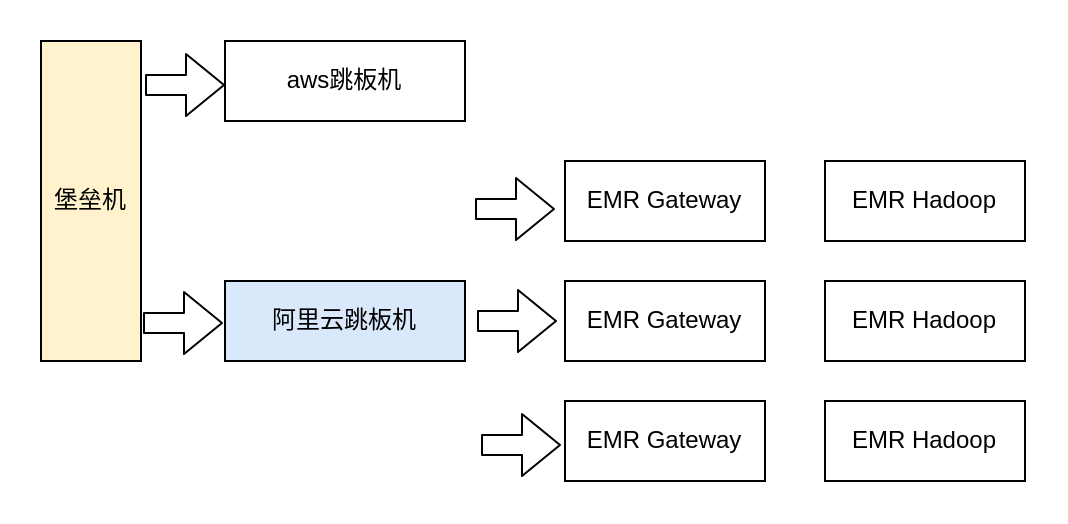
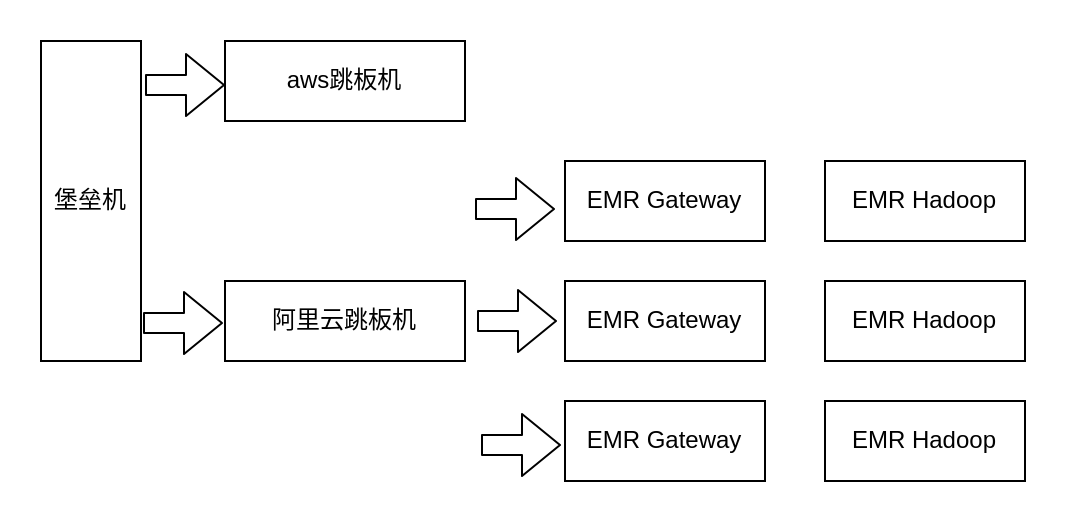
- <mxCell id="2" value="堡垒机" style="rounded=0;whiteSpace=wrap;html=1;fillColor=#fff2cc;" vertex="1" parent="1"><mxGeometry x="20" y="20" width="50" height="160" as="geometry" /></mxCell>
+ <mxCell id="2" value="堡垒机" style="rounded=0;whiteSpace=wrap;html=1;" vertex="1" parent="1"><mxGeometry x="20" y="20" width="50" height="160" as="geometry" /></mxCell>
- <mxCell id="3" value="阿里云跳板机" style="rounded=0;whiteSpace=wrap;html=1;fillColor=#dae8fc;" vertex="1" parent="1"><mxGeometry x="112" y="140" width="120" height="40" as="geometry" /></mxCell>
+ <mxCell id="3" value="阿里云跳板机" style="rounded=0;whiteSpace=wrap;html=1;" vertex="1" parent="1"><mxGeometry x="112" y="140" width="120" height="40" as="geometry" /></mxCell>
